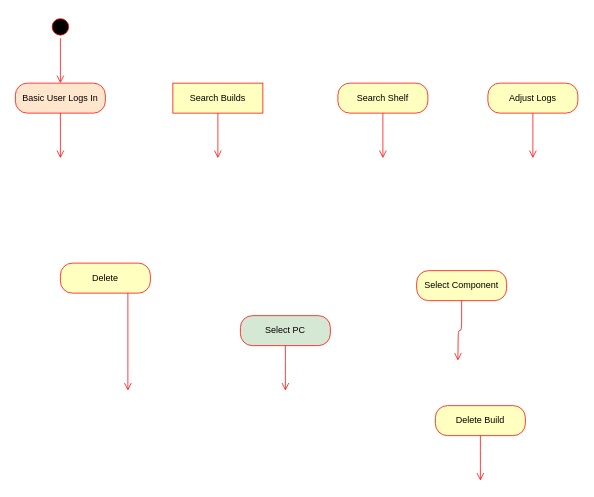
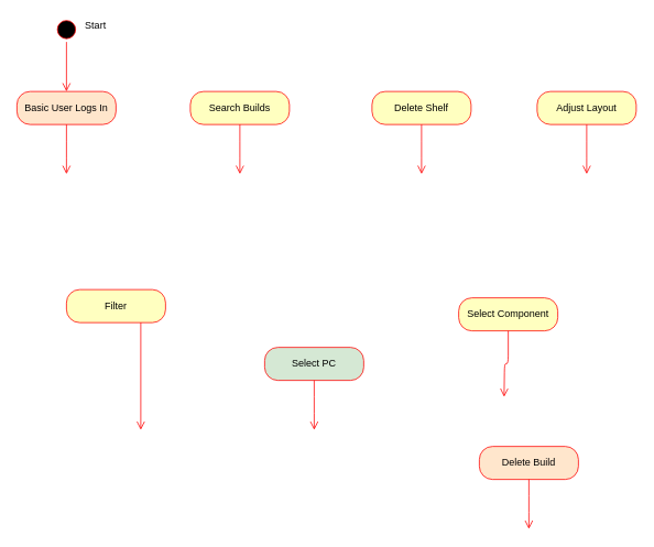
+ <mxCell id="13" value="Start" style="text;html=1;align=center;verticalAlign=middle;resizable=0;points=[];autosize=1;" parent="11" vertex="1"><mxGeometry x="30" width="40" height="20" as="geometry" /></mxCell>
- <mxCell id="5" value="Search Builds" style="whiteSpace=wrap;html=1;arcSize=40;fontColor=#000000;fillColor=#ffffc0;strokeColor=#ff0000;rounded=0;" parent="1" vertex="1"><mxGeometry x="230" y="110" width="120" height="40" as="geometry" /></mxCell>
+ <mxCell id="5" value="Search Builds" style="rounded=1;whiteSpace=wrap;html=1;arcSize=40;fontColor=#000000;fillColor=#ffffc0;strokeColor=#ff0000;" parent="1" vertex="1"><mxGeometry x="230" y="110" width="120" height="40" as="geometry" /></mxCell>
- <mxCell id="7" value="Search Shelf" style="rounded=1;whiteSpace=wrap;html=1;arcSize=40;fontColor=#000000;fillColor=#ffffc0;strokeColor=#ff0000;" parent="1" vertex="1"><mxGeometry x="450" y="110" width="120" height="40" as="geometry" /></mxCell>
+ <mxCell id="7" value="Delete Shelf" style="rounded=1;whiteSpace=wrap;html=1;arcSize=40;fontColor=#000000;fillColor=#ffffc0;strokeColor=#ff0000;" parent="1" vertex="1"><mxGeometry x="450" y="110" width="120" height="40" as="geometry" /></mxCell>
- <mxCell id="9" value="Adjust Logs" style="rounded=1;whiteSpace=wrap;html=1;arcSize=40;fontColor=#000000;fillColor=#ffffc0;strokeColor=#ff0000;" parent="1" vertex="1"><mxGeometry x="650" y="110" width="120" height="40" as="geometry" /></mxCell>
+ <mxCell id="9" value="Adjust Layout" style="rounded=1;whiteSpace=wrap;html=1;arcSize=40;fontColor=#000000;fillColor=#ffffc0;strokeColor=#ff0000;" parent="1" vertex="1"><mxGeometry x="650" y="110" width="120" height="40" as="geometry" /></mxCell>
- <mxCell id="18" value="Delete" style="rounded=1;whiteSpace=wrap;html=1;arcSize=40;fontColor=#000000;fillColor=#ffffc0;strokeColor=#ff0000;" vertex="1" parent="1"><mxGeometry x="80" y="350" width="120" height="40" as="geometry" /></mxCell>
+ <mxCell id="18" value="Filter" style="rounded=1;whiteSpace=wrap;html=1;arcSize=40;fontColor=#000000;fillColor=#ffffc0;strokeColor=#ff0000;" vertex="1" parent="1"><mxGeometry x="80" y="350" width="120" height="40" as="geometry" /></mxCell>
- <mxCell id="20" value="Delete Build" style="rounded=1;whiteSpace=wrap;html=1;arcSize=40;fontColor=#000000;fillColor=#ffffc0;strokeColor=#ff0000;" vertex="1" parent="1"><mxGeometry x="580" y="540" width="120" height="40" as="geometry" /></mxCell>
+ <mxCell id="20" value="Delete Build" style="rounded=1;whiteSpace=wrap;html=1;arcSize=40;fontColor=#000000;fillColor=#ffe6cc;strokeColor=#ff0000;" vertex="1" parent="1"><mxGeometry x="580" y="540" width="120" height="40" as="geometry" /></mxCell>
